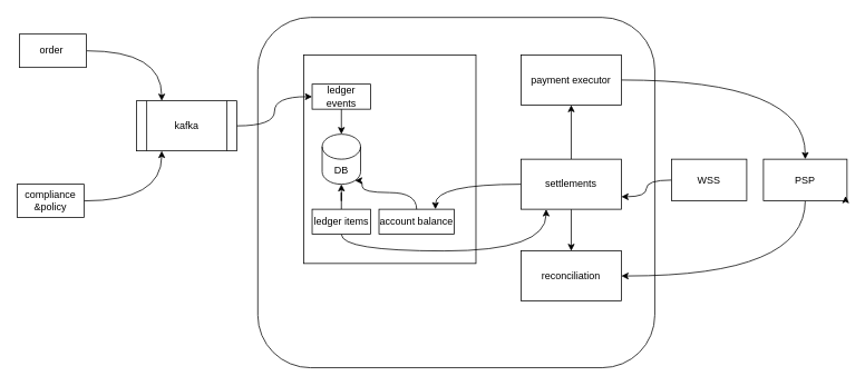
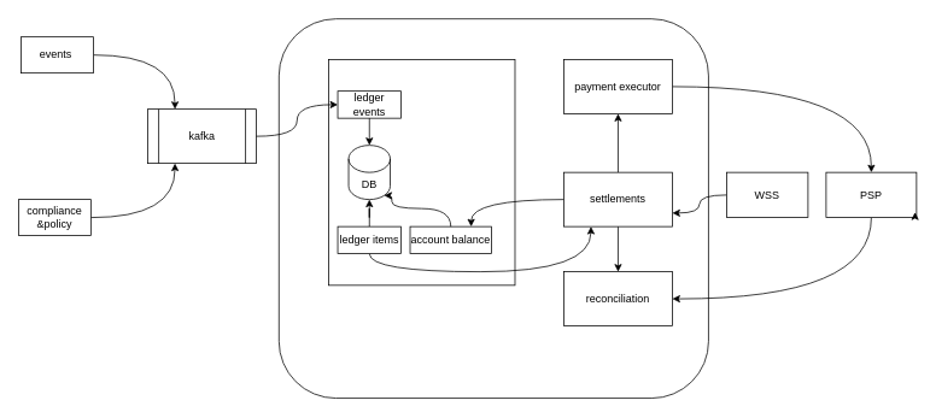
- <mxCell id="3" value="order&amp;nbsp;" style="rounded=0;whiteSpace=wrap;html=1;" vertex="1" parent="1"><mxGeometry x="23" y="40" width="80" height="40" as="geometry" /></mxCell>
+ <mxCell id="3" value="events&amp;nbsp;" style="rounded=0;whiteSpace=wrap;html=1;" vertex="1" parent="1"><mxGeometry x="23" y="40" width="80" height="40" as="geometry" /></mxCell>
